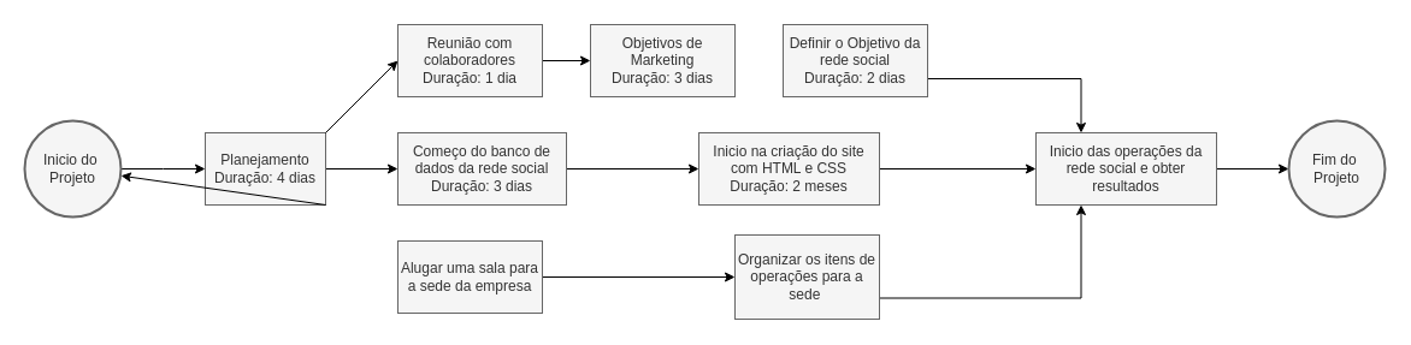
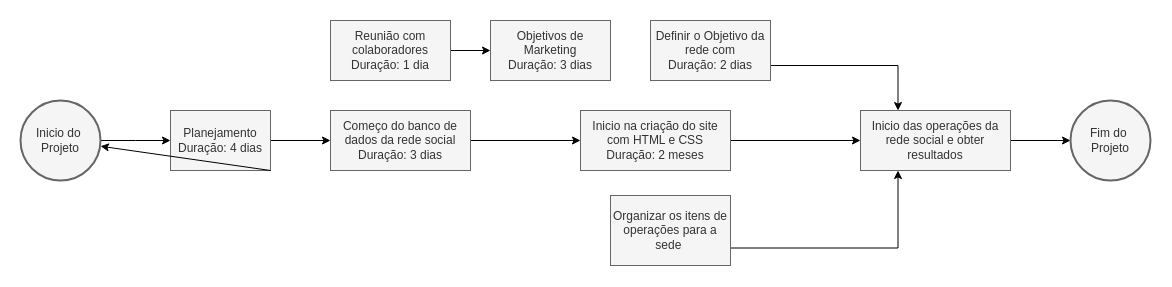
- <mxCell id="20" value="Definir o Objetivo da rede social&lt;br&gt;Duração: 2 dias" style="rounded=0;whiteSpace=wrap;html=1;fillColor=#f5f5f5;fontColor=#333333;strokeColor=#666666;" vertex="1" parent="1"><mxGeometry x="650" y="20" width="120" height="60" as="geometry" /></mxCell>
+ <mxCell id="20" value="Definir o Objetivo da rede com&lt;br&gt;Duração: 2 dias" style="rounded=0;whiteSpace=wrap;html=1;fillColor=#f5f5f5;fontColor=#333333;strokeColor=#666666;" vertex="1" parent="1"><mxGeometry x="650" y="20" width="120" height="60" as="geometry" /></mxCell>
- <mxCell id="6" value="" style="endArrow=classic;html=1;rounded=0;exitX=1;exitY=0;exitDx=0;exitDy=0;entryX=0;entryY=0.5;entryDx=0;entryDy=0;" edge="1" parent="1" source="5" target="8"><mxGeometry width="50" height="50" relative="1" as="geometry"><mxPoint x="600" y="190" as="sourcePoint" /><mxPoint x="330" y="70" as="targetPoint" /></mxGeometry></mxCell>
- <mxCell id="13" value="Alugar uma sala para a sede da empresa" style="rounded=0;whiteSpace=wrap;html=1;fillColor=#f5f5f5;fontColor=#333333;strokeColor=#666666;" vertex="1" parent="1"><mxGeometry x="330" y="200" width="120" height="60" as="geometry" /></mxCell>
- <mxCell id="12" style="edgeStyle=orthogonalEdgeStyle;rounded=0;orthogonalLoop=1;jettySize=auto;html=1;entryX=0;entryY=0.5;entryDx=0;entryDy=0;" edge="1" parent="1" source="13" target="18"><mxGeometry relative="1" as="geometry"><mxPoint x="530" y="230" as="targetPoint" /></mxGeometry></mxCell>
